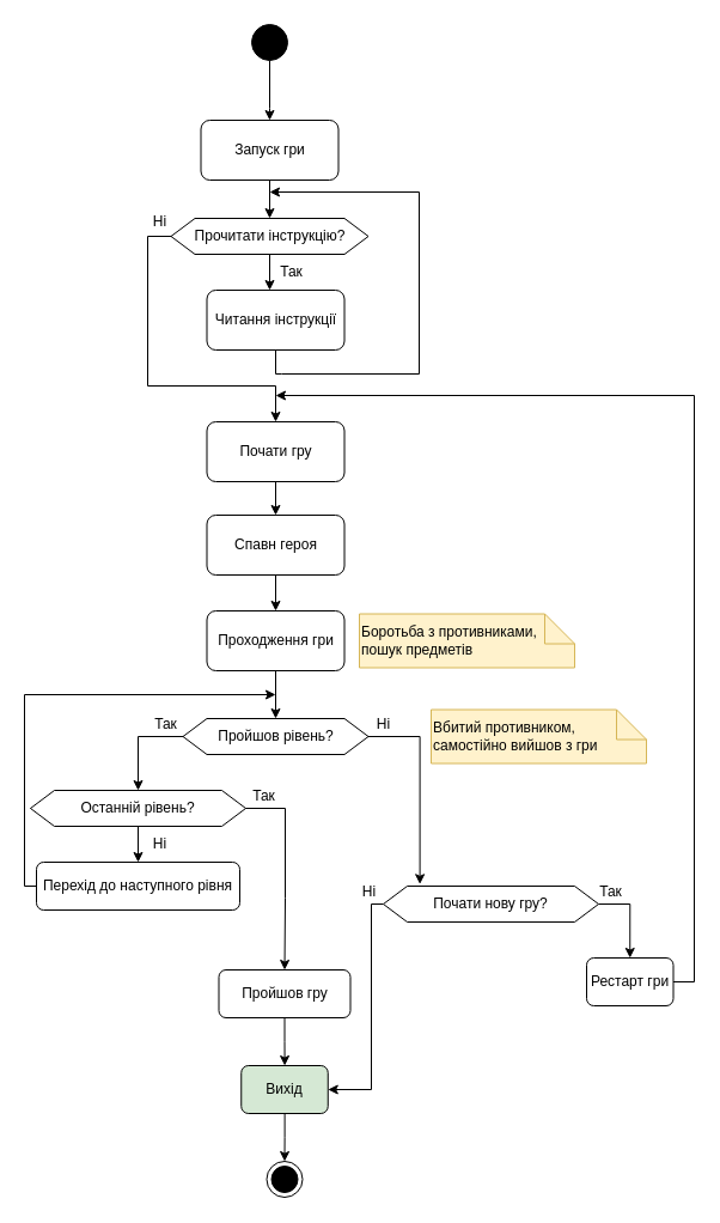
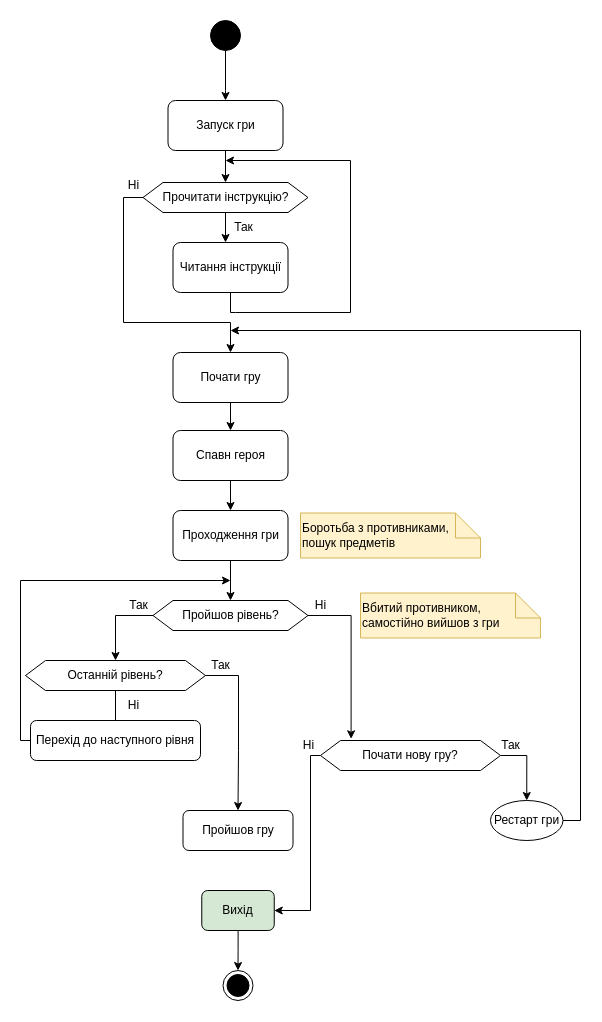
- <mxCell id="32" value="" style="edgeStyle=orthogonalEdgeStyle;rounded=0;orthogonalLoop=1;jettySize=auto;html=1;" parent="1" source="33" target="20" edge="1"><mxGeometry relative="1" as="geometry" /></mxCell>
+ <mxCell id="32" value="" style="edgeStyle=orthogonalEdgeStyle;rounded=0;orthogonalLoop=1;jettySize=auto;html=1;endArrow=none;" parent="1" source="33" target="20" edge="1"><mxGeometry relative="1" as="geometry" /></mxCell>
- <mxCell id="37" value="Рестарт гри" style="rounded=1;whiteSpace=wrap;html=1;" parent="1" vertex="1"><mxGeometry x="490" y="800" width="72.5" height="40" as="geometry" /></mxCell>
+ <mxCell id="37" value="Рестарт гри" style="ellipse;whiteSpace=wrap;html=1;" parent="1" vertex="1"><mxGeometry x="490" y="800" width="72.5" height="40" as="geometry" /></mxCell>
- <mxCell id="21" value="" style="edgeStyle=orthogonalEdgeStyle;rounded=0;orthogonalLoop=1;jettySize=auto;html=1;" parent="1" source="22" target="41" edge="1"><mxGeometry relative="1" as="geometry" /></mxCell>
